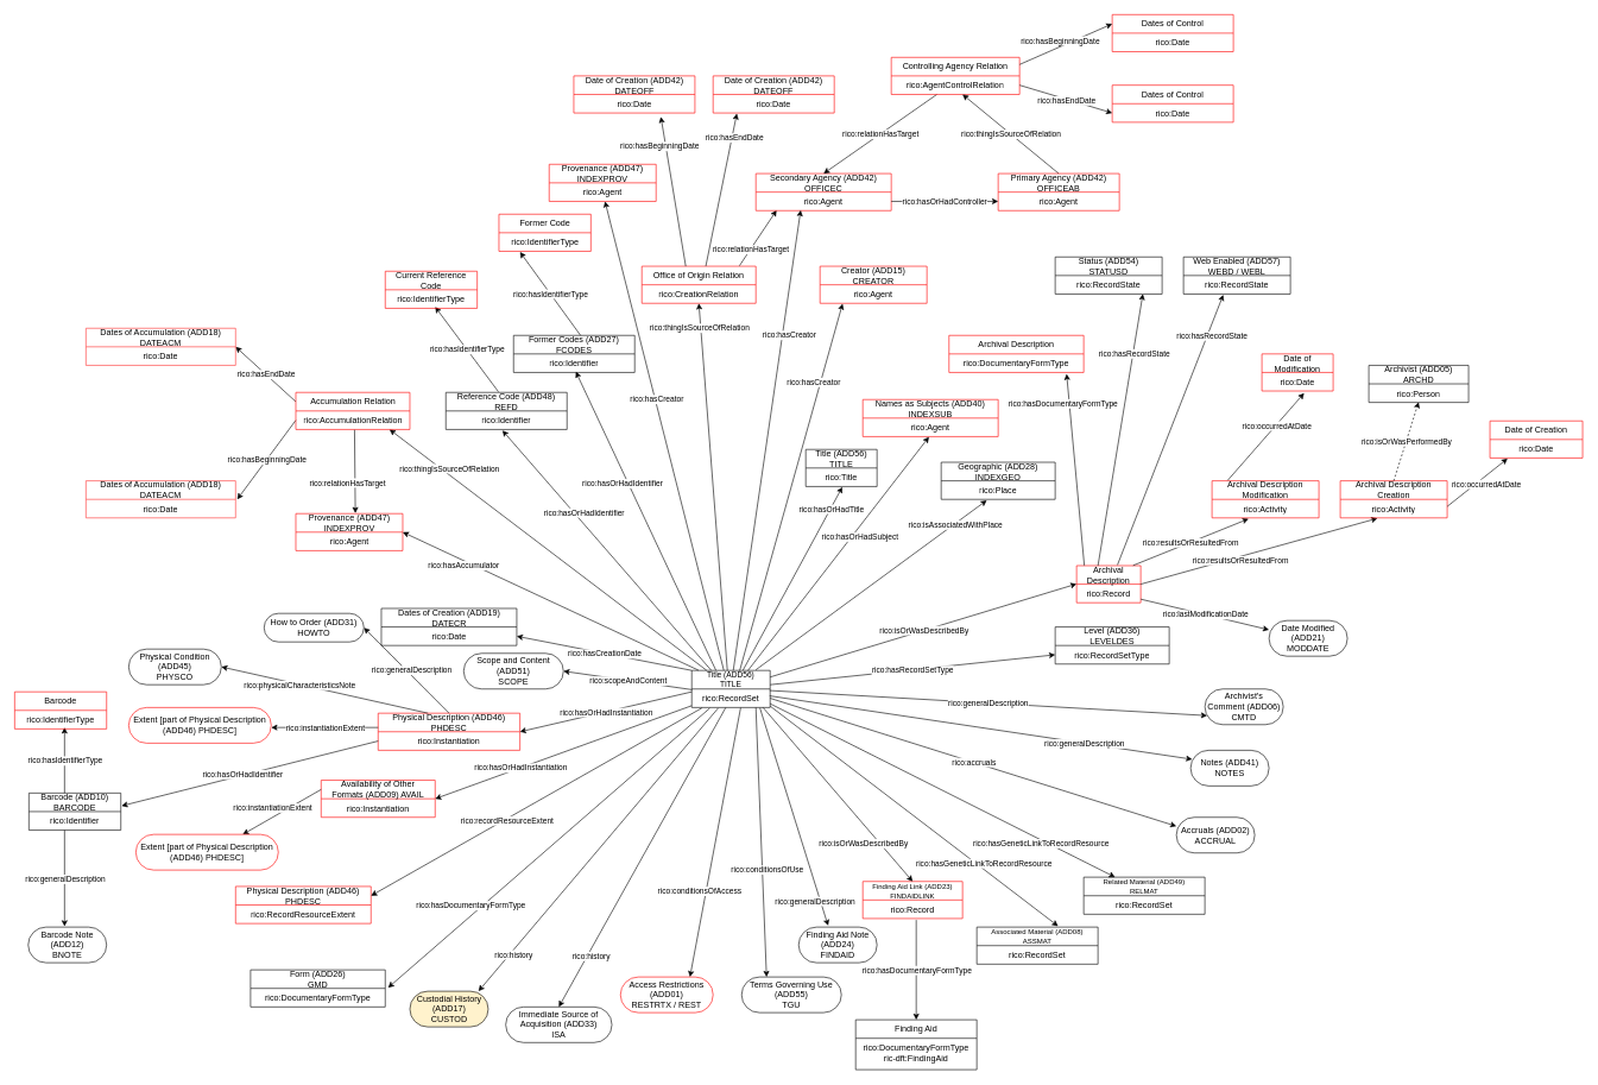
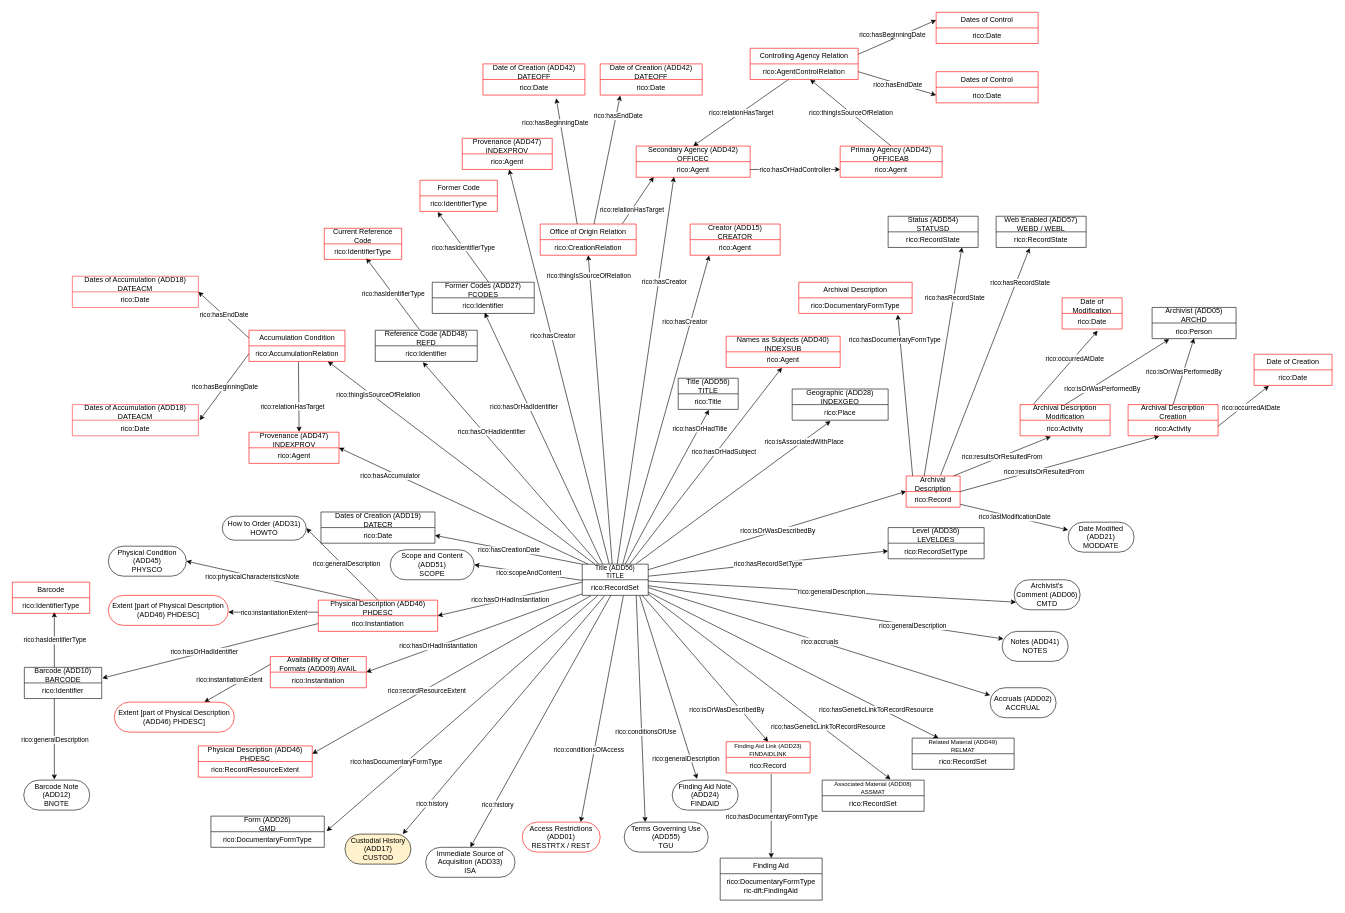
- <mxCell id="209" value="Accumulation Relation" style="swimlane;fontStyle=0;childLayout=stackLayout;horizontal=1;startSize=26;fillColor=none;horizontalStack=0;resizeParent=1;resizeParentMax=0;resizeLast=0;collapsible=1;marginBottom=0;whiteSpace=wrap;html=1;strokeColor=#FF0000;" vertex="1" parent="1"><mxGeometry x="414.5" y="550" width="160" height="52" as="geometry" /></mxCell>
+ <mxCell id="209" value="Accumulation Condition" style="swimlane;fontStyle=0;childLayout=stackLayout;horizontal=1;startSize=26;fillColor=none;horizontalStack=0;resizeParent=1;resizeParentMax=0;resizeLast=0;collapsible=1;marginBottom=0;whiteSpace=wrap;html=1;strokeColor=#FF0000;" vertex="1" parent="1"><mxGeometry x="414.5" y="550" width="160" height="52" as="geometry" /></mxCell>
+ <mxCell id="134" value="" style="endArrow=classic;html=1;rounded=0;exitX=0.5;exitY=0;exitDx=0;exitDy=0;entryX=0.204;entryY=1.038;entryDx=0;entryDy=0;entryPerimeter=0;" parent="1" source="132" target="129" edge="1"><mxGeometry relative="1" as="geometry"><mxPoint x="1569" y="672" as="sourcePoint" /><mxPoint x="1569" y="576" as="targetPoint" /></mxGeometry></mxCell>
+ <mxCell id="135" value="rico:isOrWasPerformedBy" style="edgeLabel;resizable=0;html=1;;align=center;verticalAlign=middle;" parent="134" connectable="0" vertex="1"><mxGeometry relative="1" as="geometry"><mxPoint x="-25" y="28" as="offset" /></mxGeometry></mxCell>
- <mxCell id="126" value="" style="endArrow=classic;html=1;rounded=0;exitX=0.5;exitY=0;exitDx=0;exitDy=0;entryX=0.499;entryY=0.981;entryDx=0;entryDy=0;entryPerimeter=0;dashed=1;" parent="1" source="124" target="129" edge="1"><mxGeometry relative="1" as="geometry"><mxPoint x="1680" y="650" as="sourcePoint" /><mxPoint x="1755" y="630" as="targetPoint" /></mxGeometry></mxCell>
+ <mxCell id="126" value="" style="endArrow=classic;html=1;rounded=0;exitX=0.5;exitY=0;exitDx=0;exitDy=0;entryX=0.499;entryY=0.981;entryDx=0;entryDy=0;entryPerimeter=0;" parent="1" source="124" target="129" edge="1"><mxGeometry relative="1" as="geometry"><mxPoint x="1680" y="650" as="sourcePoint" /><mxPoint x="1755" y="630" as="targetPoint" /></mxGeometry></mxCell>
